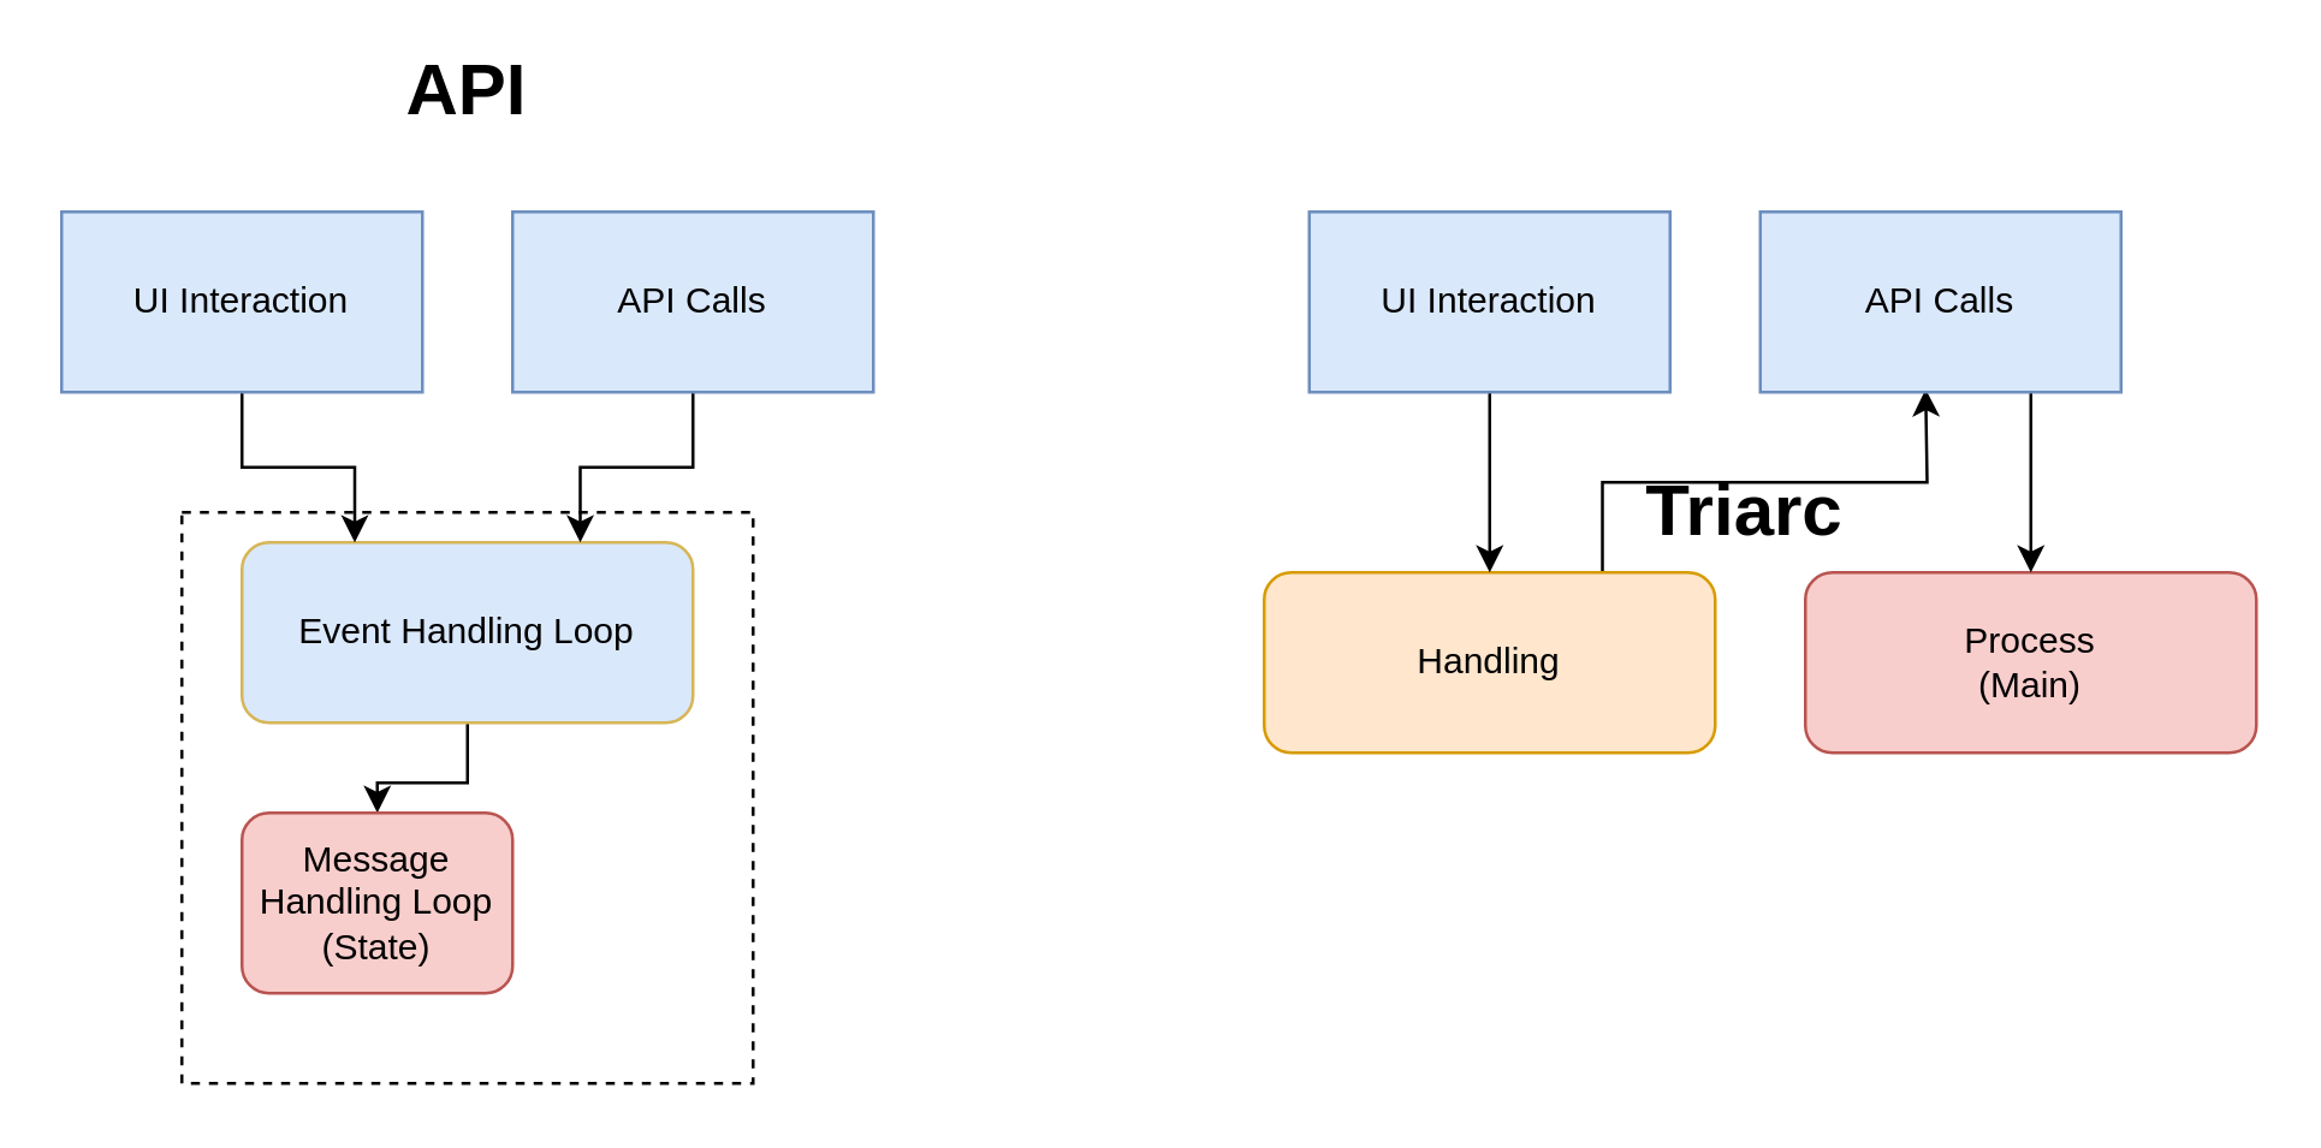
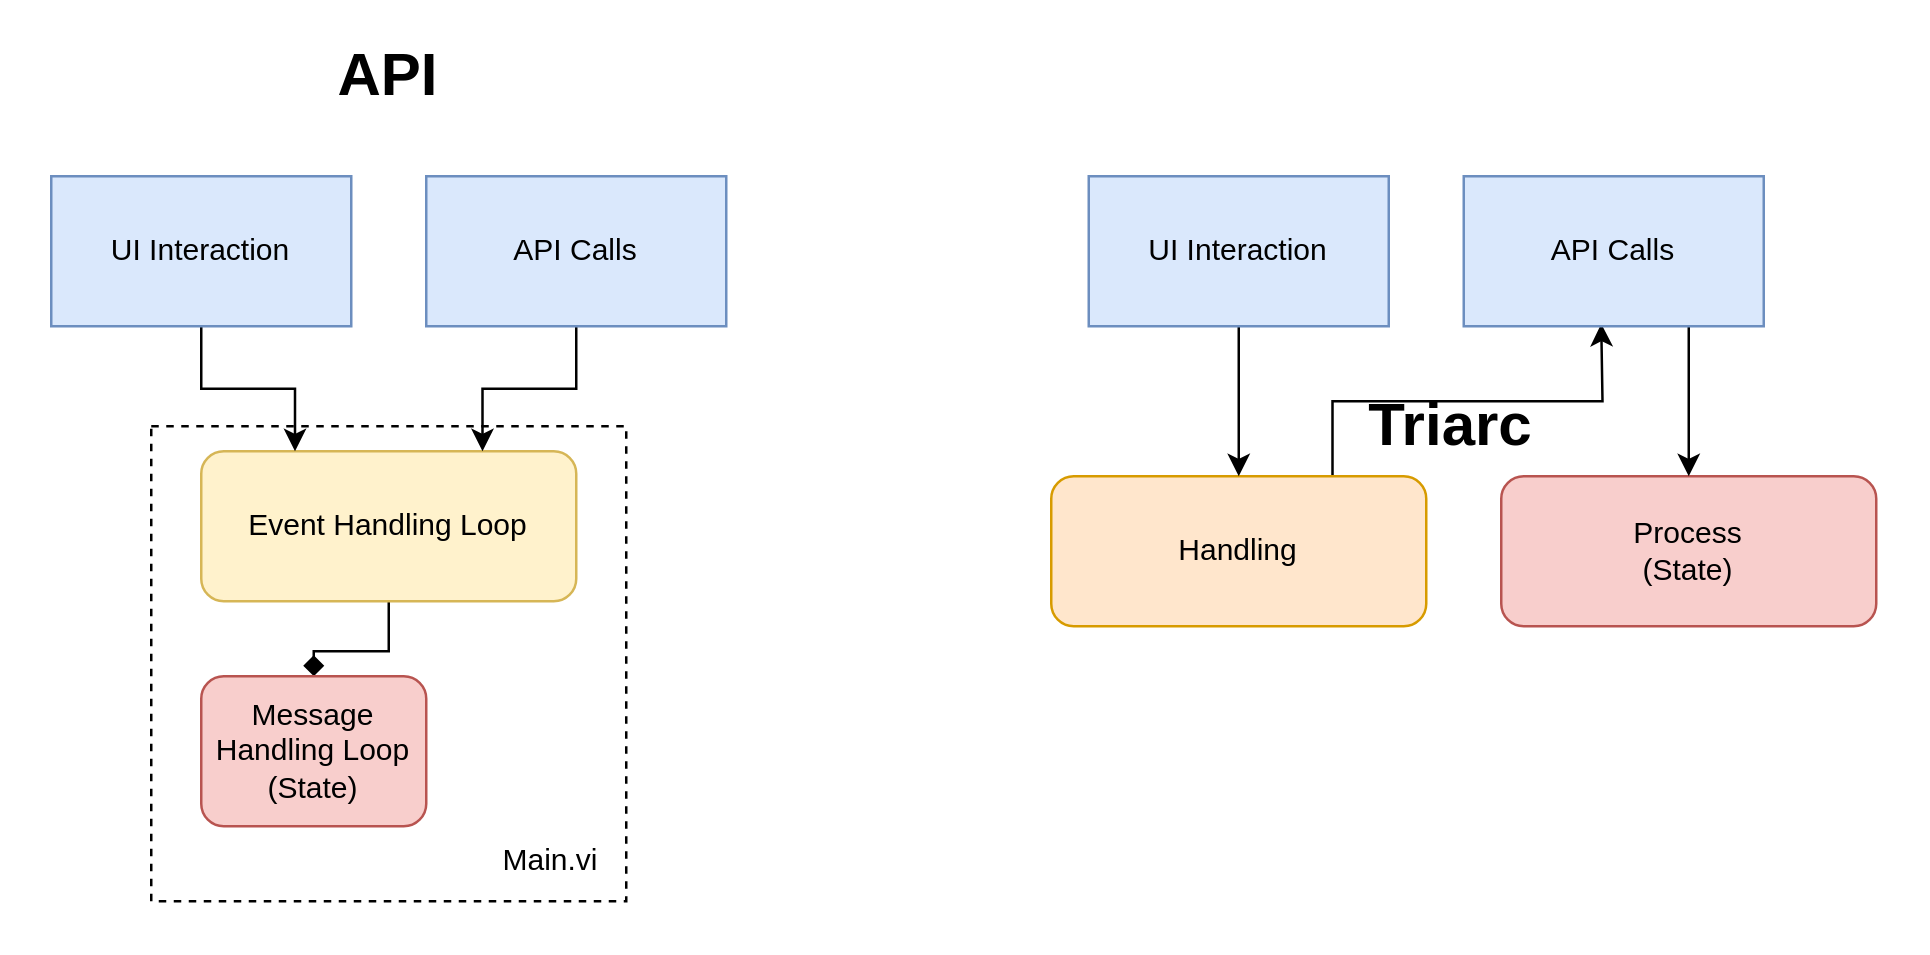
- <mxCell id="4" value="Event Handling Loop" style="rounded=1;whiteSpace=wrap;html=1;fillColor=#dae8fc;strokeColor=#d6b656;" vertex="1" parent="1"><mxGeometry x="80" y="180" width="150" height="60" as="geometry" /></mxCell>
+ <mxCell id="4" value="Event Handling Loop" style="rounded=1;whiteSpace=wrap;html=1;fillColor=#fff2cc;strokeColor=#d6b656;" vertex="1" parent="1"><mxGeometry x="80" y="180" width="150" height="60" as="geometry" /></mxCell>
- <mxCell id="10" value="Process&lt;br&gt;(Main)" style="rounded=1;whiteSpace=wrap;html=1;fillColor=#f8cecc;strokeColor=#b85450;" vertex="1" parent="1"><mxGeometry x="600" y="190" width="150" height="60" as="geometry" /></mxCell>
+ <mxCell id="10" value="Process&lt;br&gt;(State)" style="rounded=1;whiteSpace=wrap;html=1;fillColor=#f8cecc;strokeColor=#b85450;" vertex="1" parent="1"><mxGeometry x="600" y="190" width="150" height="60" as="geometry" /></mxCell>
- <mxCell id="3" style="edgeStyle=orthogonalEdgeStyle;rounded=0;orthogonalLoop=1;jettySize=auto;html=1;exitX=0.5;exitY=1;exitDx=0;exitDy=0;entryX=0.5;entryY=0;entryDx=0;entryDy=0;" edge="1" parent="1" source="4" target="5"><mxGeometry relative="1" as="geometry" /></mxCell>
+ <mxCell id="3" style="edgeStyle=orthogonalEdgeStyle;rounded=0;orthogonalLoop=1;jettySize=auto;html=1;exitX=0.5;exitY=1;exitDx=0;exitDy=0;entryX=0.5;entryY=0;entryDx=0;entryDy=0;endArrow=diamond;" edge="1" parent="1" source="4" target="5"><mxGeometry relative="1" as="geometry" /></mxCell>
+ <mxCell id="19" value="Main.vi" style="text;html=1;strokeColor=none;fillColor=none;align=center;verticalAlign=middle;whiteSpace=wrap;rounded=0;dashed=1;" vertex="1" parent="1"><mxGeometry x="200" y="334" width="40" height="20" as="geometry" /></mxCell>
